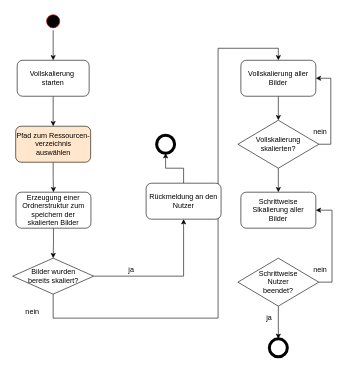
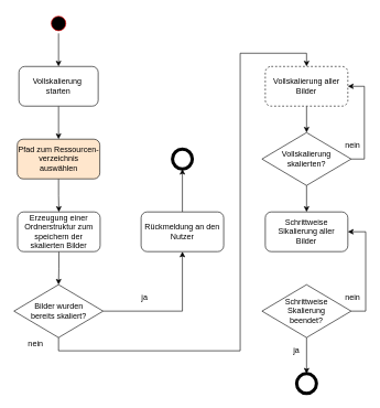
- <mxCell id="18" value="Vollskalierung aller Bilder" style="rounded=1;whiteSpace=wrap;html=1;" vertex="1" parent="1"><mxGeometry x="401" y="100" width="125" height="60" as="geometry" /></mxCell>
+ <mxCell id="18" value="Vollskalierung aller Bilder" style="rounded=1;whiteSpace=wrap;html=1;dashed=1;" vertex="1" parent="1"><mxGeometry x="401" y="100" width="125" height="60" as="geometry" /></mxCell>
- <mxCell id="14" value="Rückmeldung an den Nutzer" style="rounded=1;whiteSpace=wrap;html=1;" vertex="1" parent="1"><mxGeometry x="243" y="305" width="125" height="60" as="geometry" /></mxCell>
+ <mxCell id="14" value="Rückmeldung an den Nutzer" style="rounded=1;whiteSpace=wrap;html=1;" vertex="1" parent="1"><mxGeometry x="213" y="320" width="125" height="60" as="geometry" /></mxCell>
- <mxCell id="12" value="Bilder wurden &lt;br&gt;bereits skaliert?" style="rhombus;whiteSpace=wrap;html=1;" vertex="1" parent="1"><mxGeometry x="20.5" y="430" width="135" height="60" as="geometry" /></mxCell>
+ <mxCell id="12" value="Bilder wurden &lt;br&gt;bereits skaliert?" style="rhombus;whiteSpace=wrap;html=1;" vertex="1" parent="1"><mxGeometry x="20.5" y="430" width="135" height="80" as="geometry" /></mxCell>
- <mxCell id="27" value="Schrittweise &lt;br&gt;Nutzer &lt;br&gt;beendet?" style="rhombus;whiteSpace=wrap;html=1;" vertex="1" parent="1"><mxGeometry x="396" y="430" width="135" height="80" as="geometry" /></mxCell>
+ <mxCell id="27" value="Schrittweise &lt;br&gt;Skalierung &lt;br&gt;beendet?" style="rhombus;whiteSpace=wrap;html=1;" vertex="1" parent="1"><mxGeometry x="396" y="430" width="135" height="80" as="geometry" /></mxCell>
